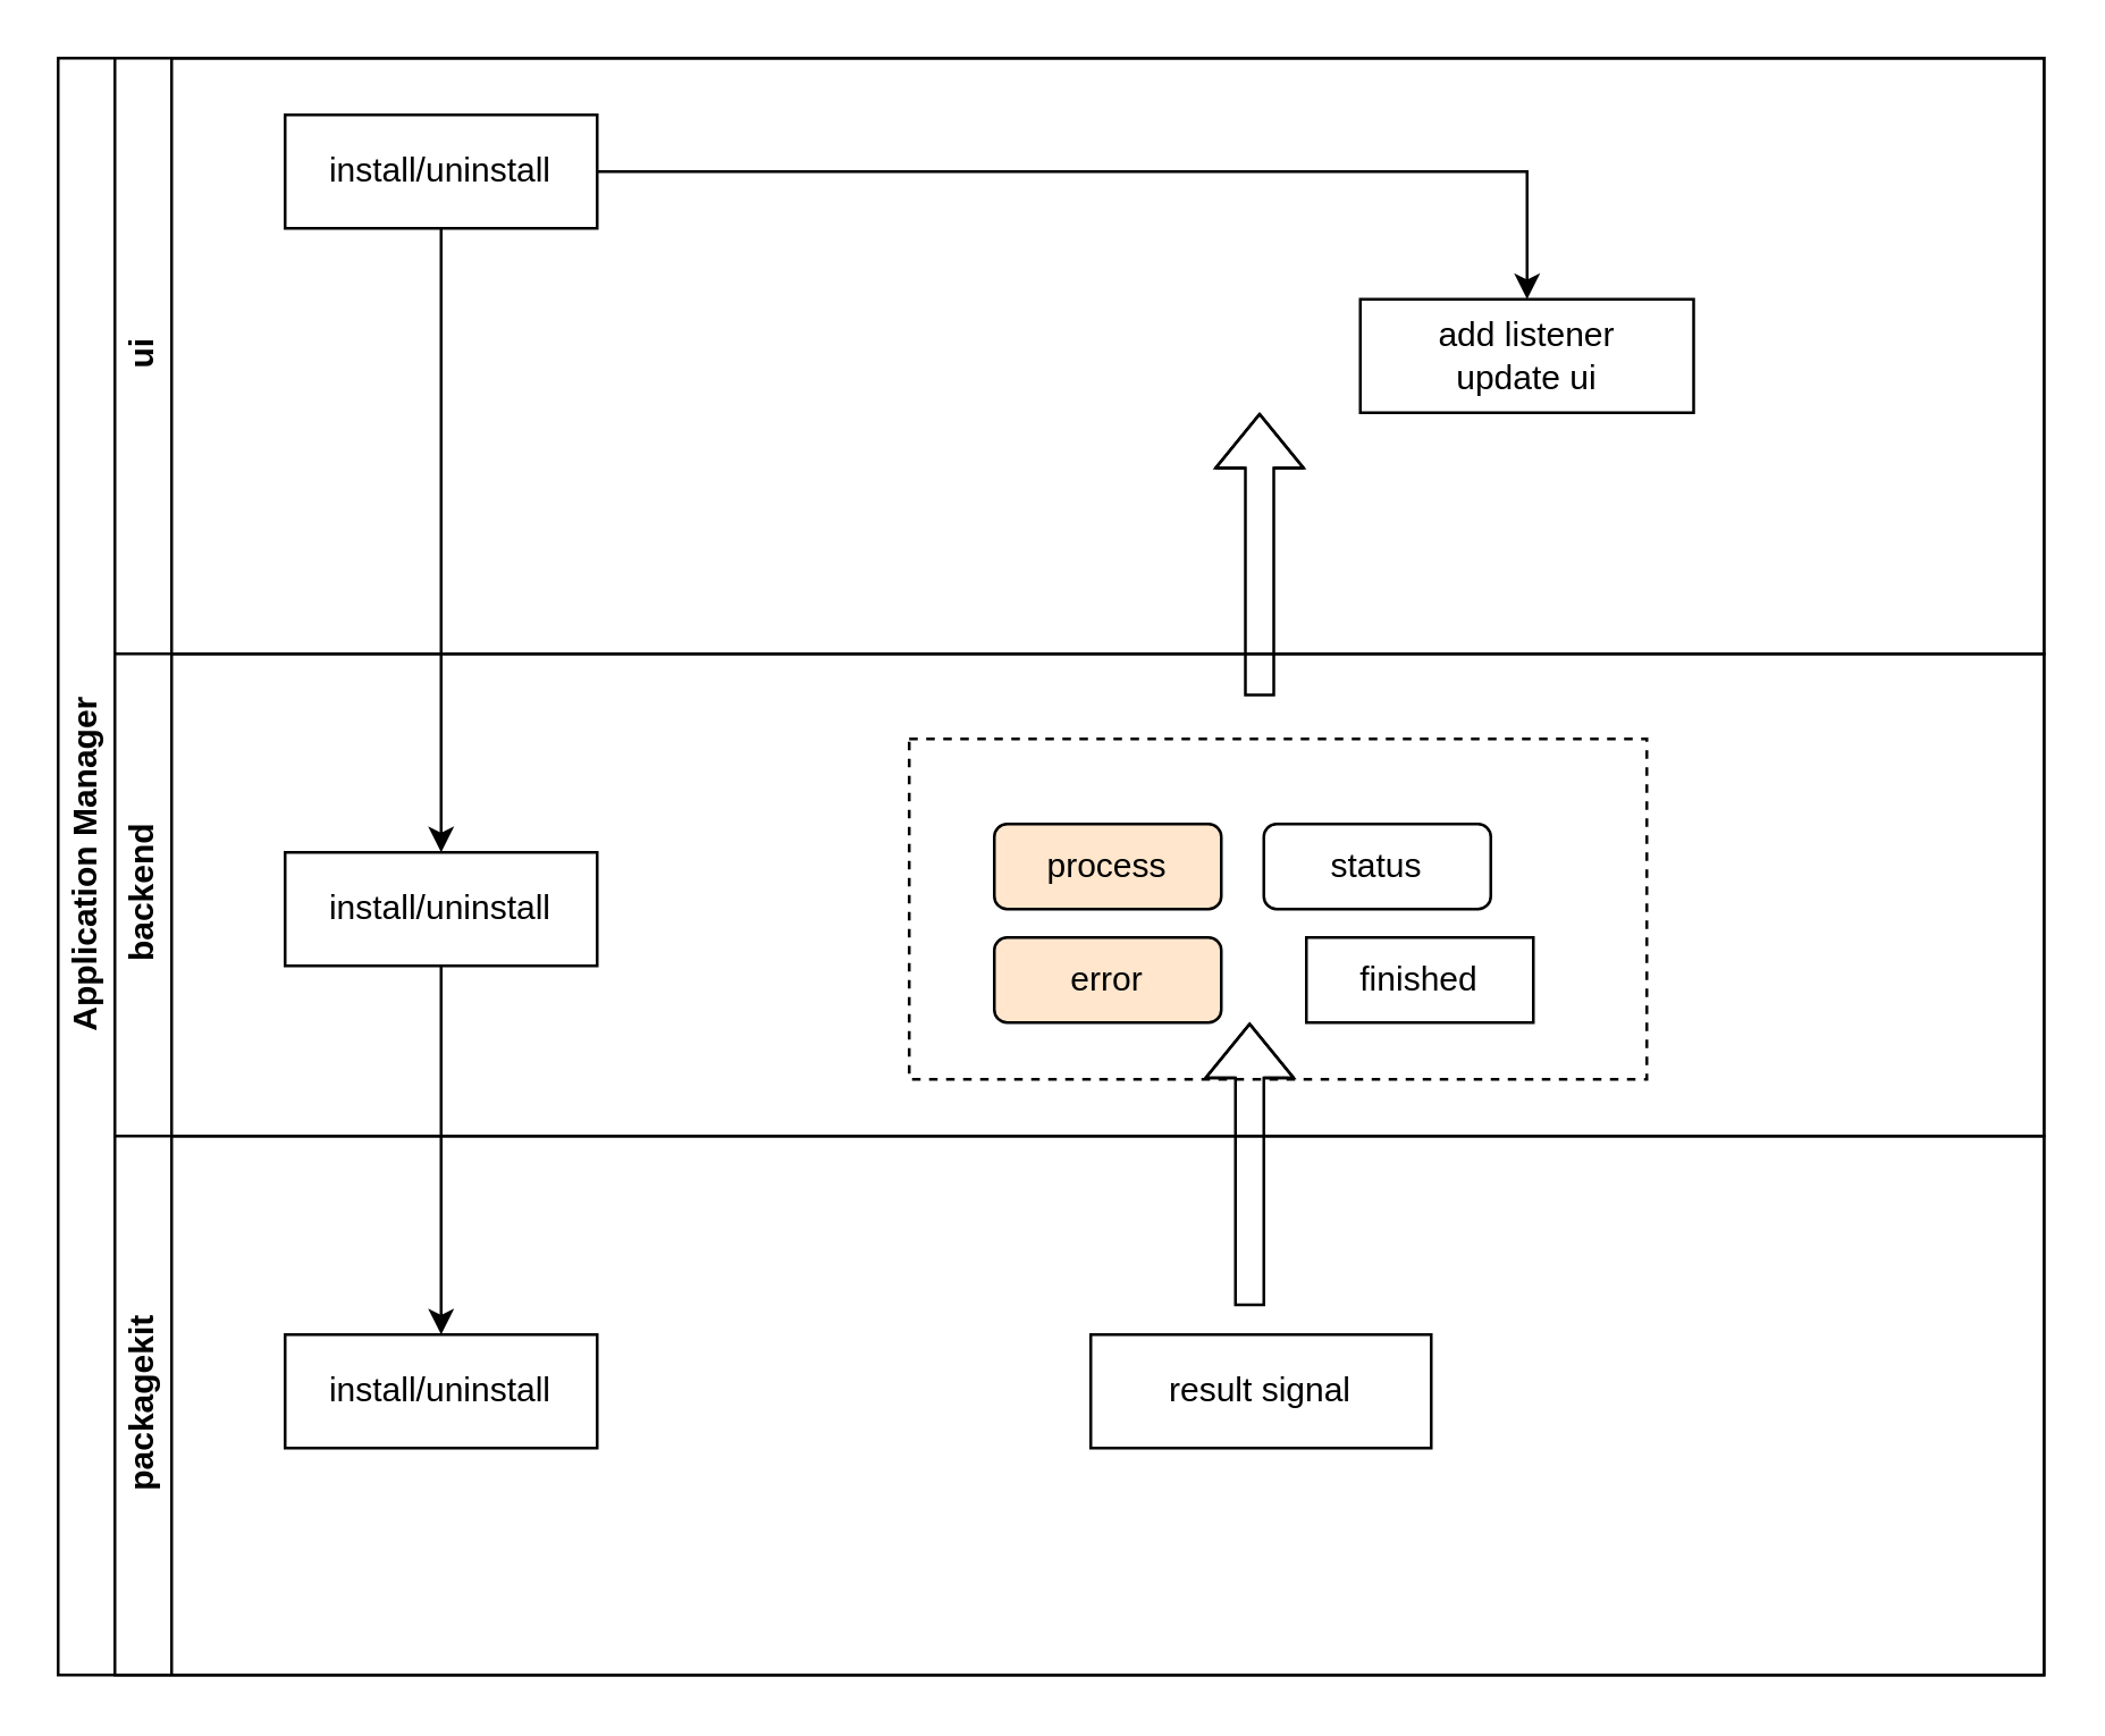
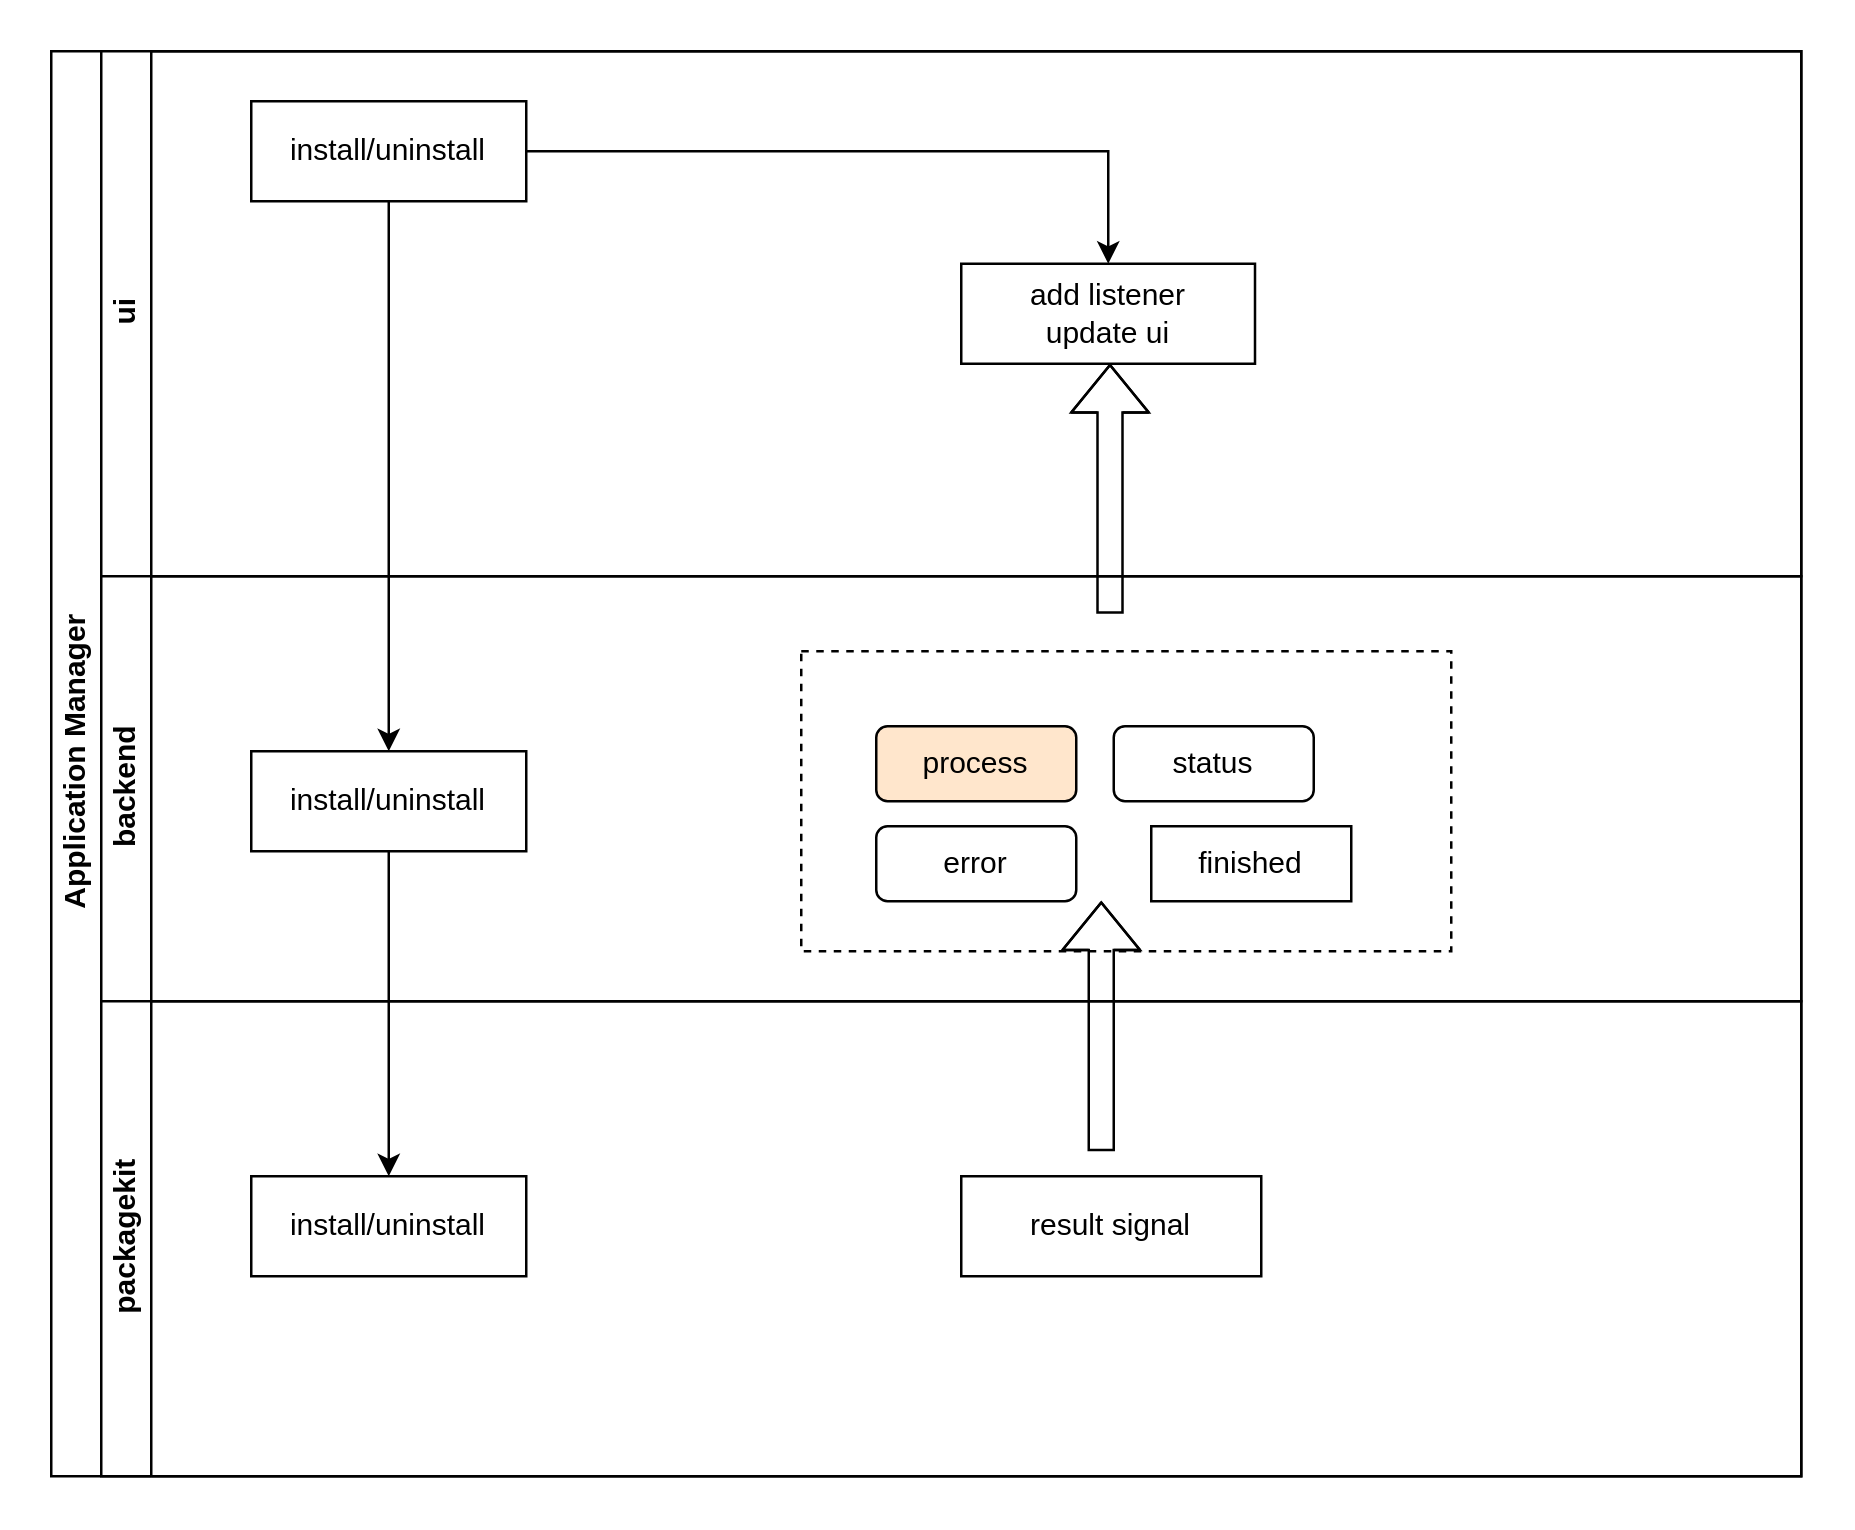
- <mxCell id="4" value="add listener&lt;br&gt;update ui" style="whiteSpace=wrap;html=1;" vertex="1" parent="3"><mxGeometry x="439" y="85" width="117.5" height="40" as="geometry" /></mxCell>
+ <mxCell id="4" value="add listener&lt;br&gt;update ui" style="whiteSpace=wrap;html=1;" vertex="1" parent="3"><mxGeometry x="344" y="85" width="117.5" height="40" as="geometry" /></mxCell>
- <mxCell id="10" value="error" style="rounded=1;whiteSpace=wrap;html=1;fillColor=#ffe6cc;" vertex="1" parent="6"><mxGeometry x="310" y="100" width="80" height="30" as="geometry" /></mxCell>
+ <mxCell id="10" value="error" style="rounded=1;whiteSpace=wrap;html=1;" vertex="1" parent="6"><mxGeometry x="310" y="100" width="80" height="30" as="geometry" /></mxCell>
